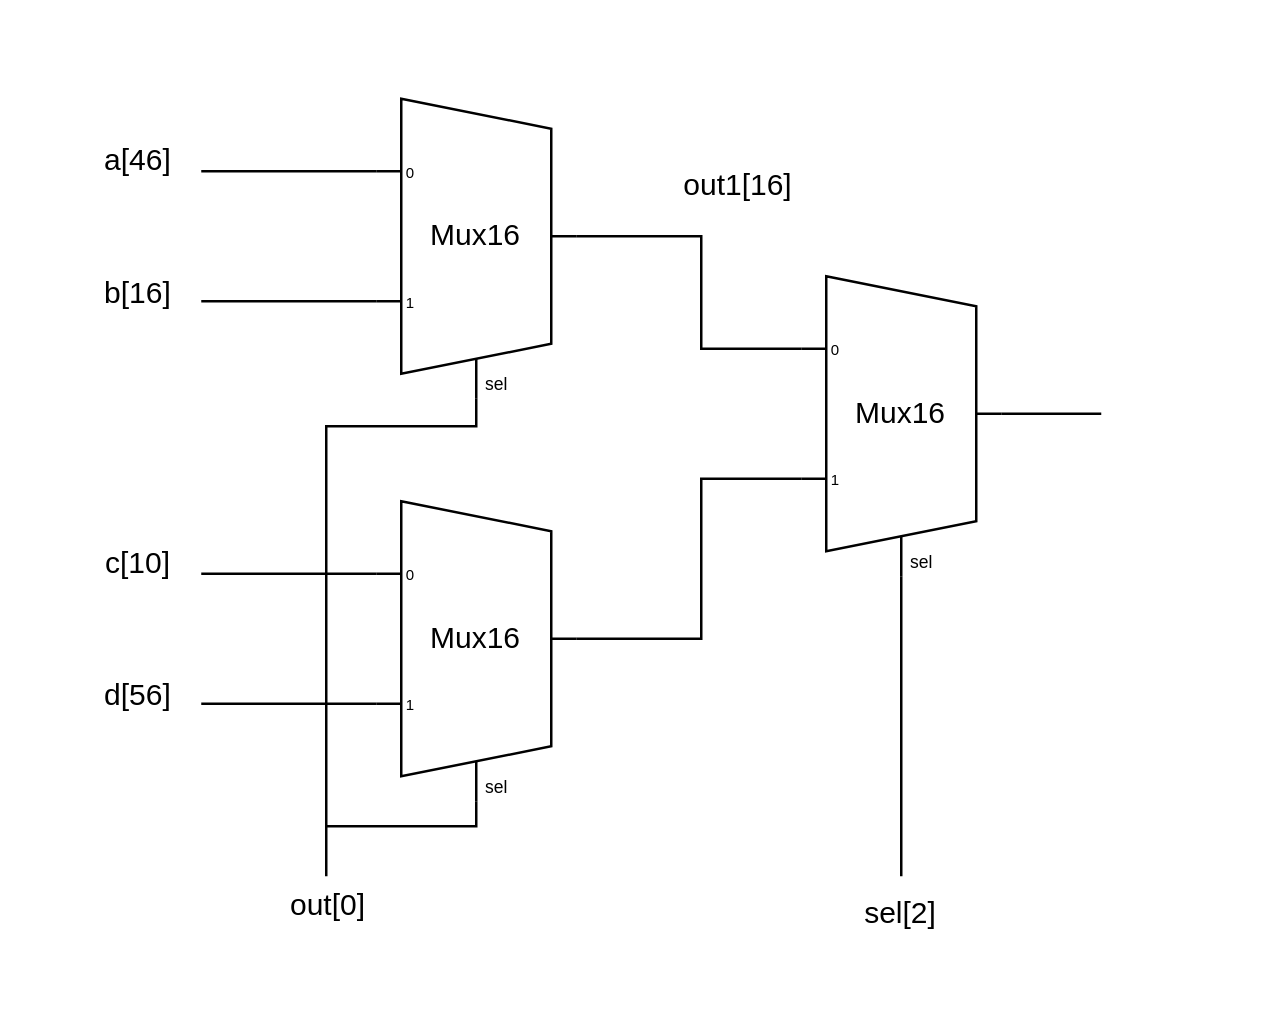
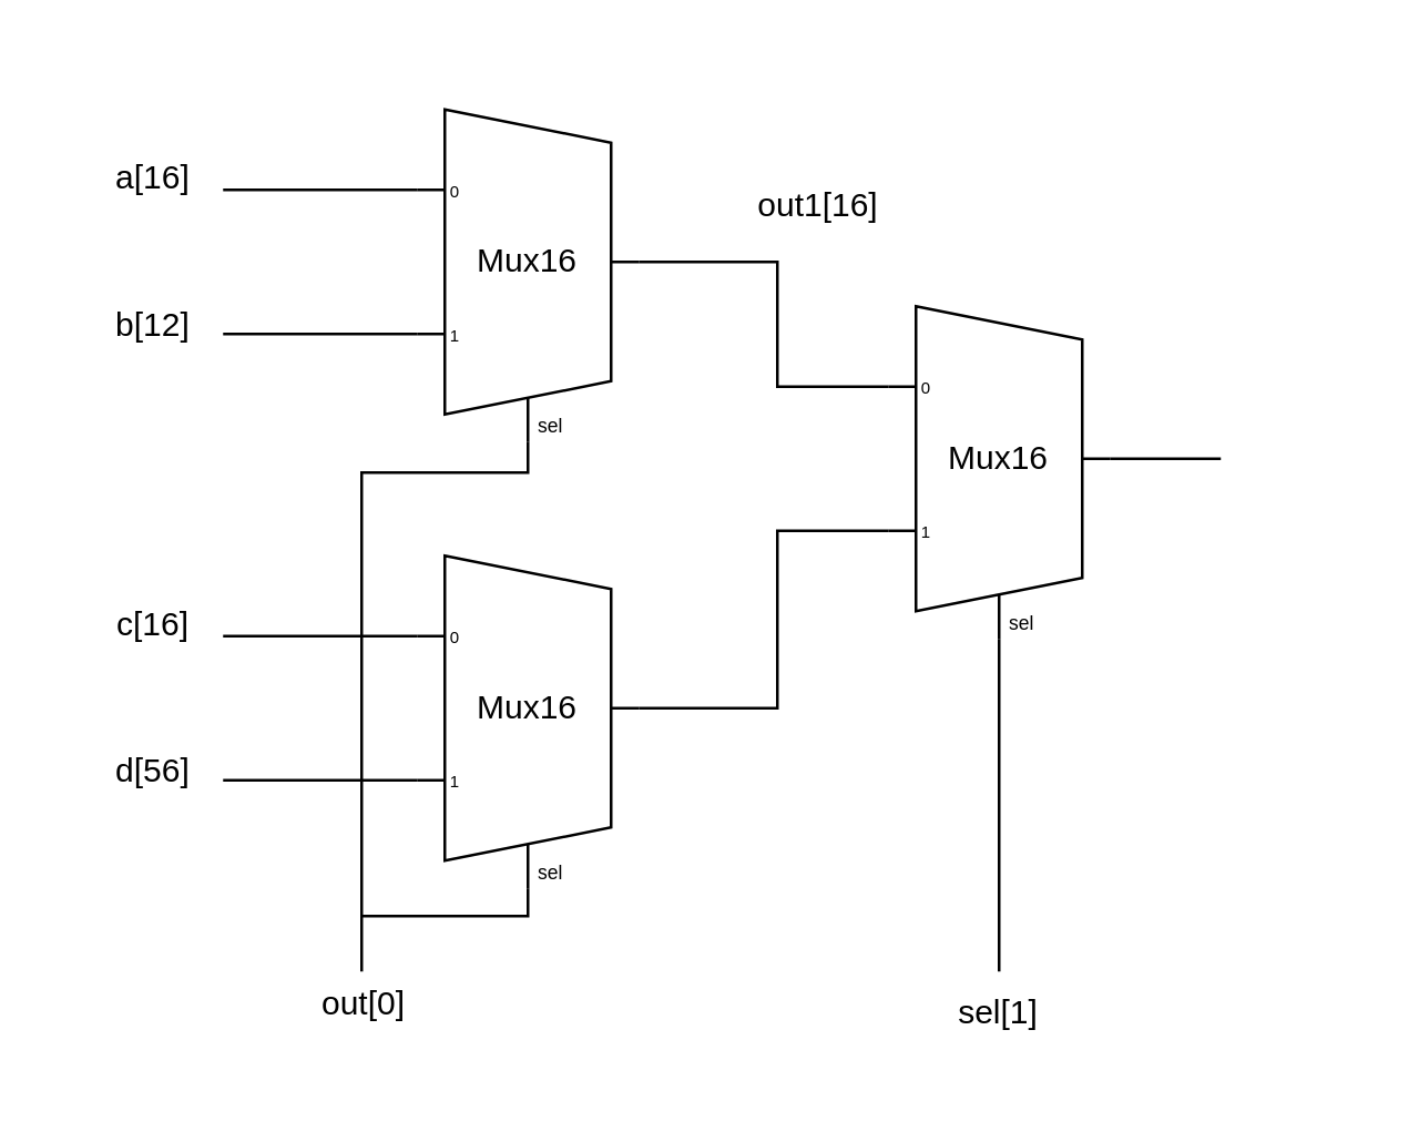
- <mxCell id="5" value="a[46]" style="text;html=1;align=center;verticalAlign=middle;whiteSpace=wrap;rounded=0;" vertex="1" parent="1"><mxGeometry x="30" y="49" width="50" height="30" as="geometry" /></mxCell>
+ <mxCell id="5" value="a[16]" style="text;html=1;align=center;verticalAlign=middle;whiteSpace=wrap;rounded=0;" vertex="1" parent="1"><mxGeometry x="30" y="49" width="50" height="30" as="geometry" /></mxCell>
- <mxCell id="6" value="b[16]" style="text;html=1;align=center;verticalAlign=middle;whiteSpace=wrap;rounded=0;" vertex="1" parent="1"><mxGeometry x="30" y="102" width="50" height="30" as="geometry" /></mxCell>
+ <mxCell id="6" value="b[12]" style="text;html=1;align=center;verticalAlign=middle;whiteSpace=wrap;rounded=0;" vertex="1" parent="1"><mxGeometry x="30" y="102" width="50" height="30" as="geometry" /></mxCell>
- <mxCell id="15" value="c[10]" style="text;html=1;align=center;verticalAlign=middle;whiteSpace=wrap;rounded=0;" vertex="1" parent="1"><mxGeometry x="30" y="210" width="50" height="30" as="geometry" /></mxCell>
+ <mxCell id="15" value="c[16]" style="text;html=1;align=center;verticalAlign=middle;whiteSpace=wrap;rounded=0;" vertex="1" parent="1"><mxGeometry x="30" y="210" width="50" height="30" as="geometry" /></mxCell>
- <mxCell id="31" value="sel[2]" style="text;html=1;align=center;verticalAlign=middle;whiteSpace=wrap;rounded=0;" vertex="1" parent="25"><mxGeometry x="-5" y="240" width="50" height="30" as="geometry" /></mxCell>
+ <mxCell id="31" value="sel[1]" style="text;html=1;align=center;verticalAlign=middle;whiteSpace=wrap;rounded=0;" vertex="1" parent="25"><mxGeometry x="-5" y="240" width="50" height="30" as="geometry" /></mxCell>
